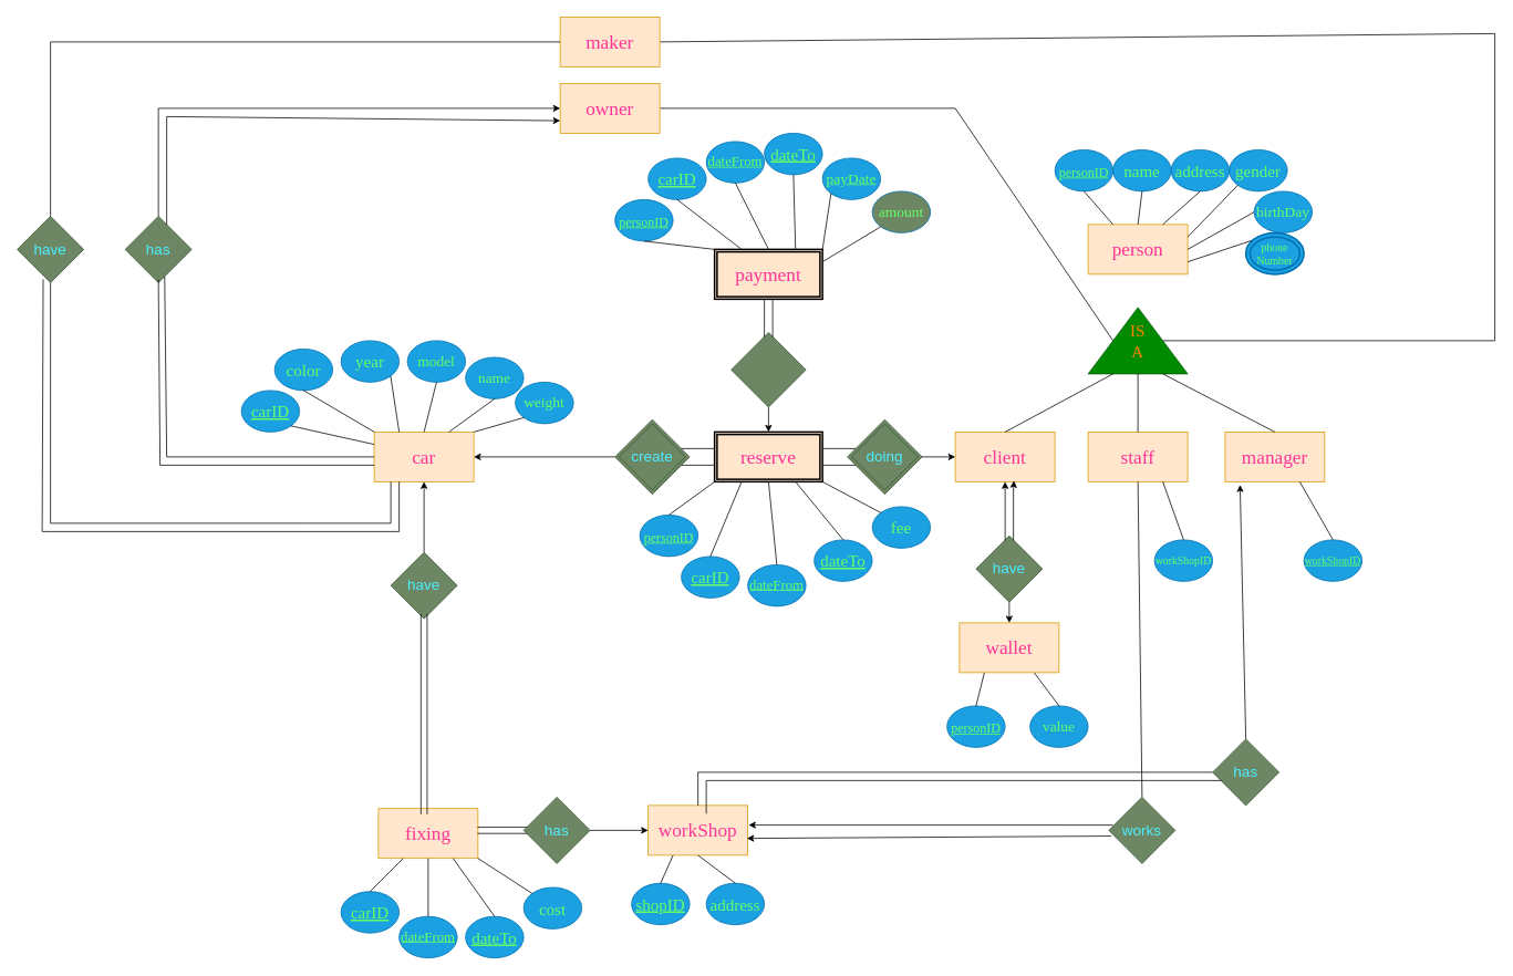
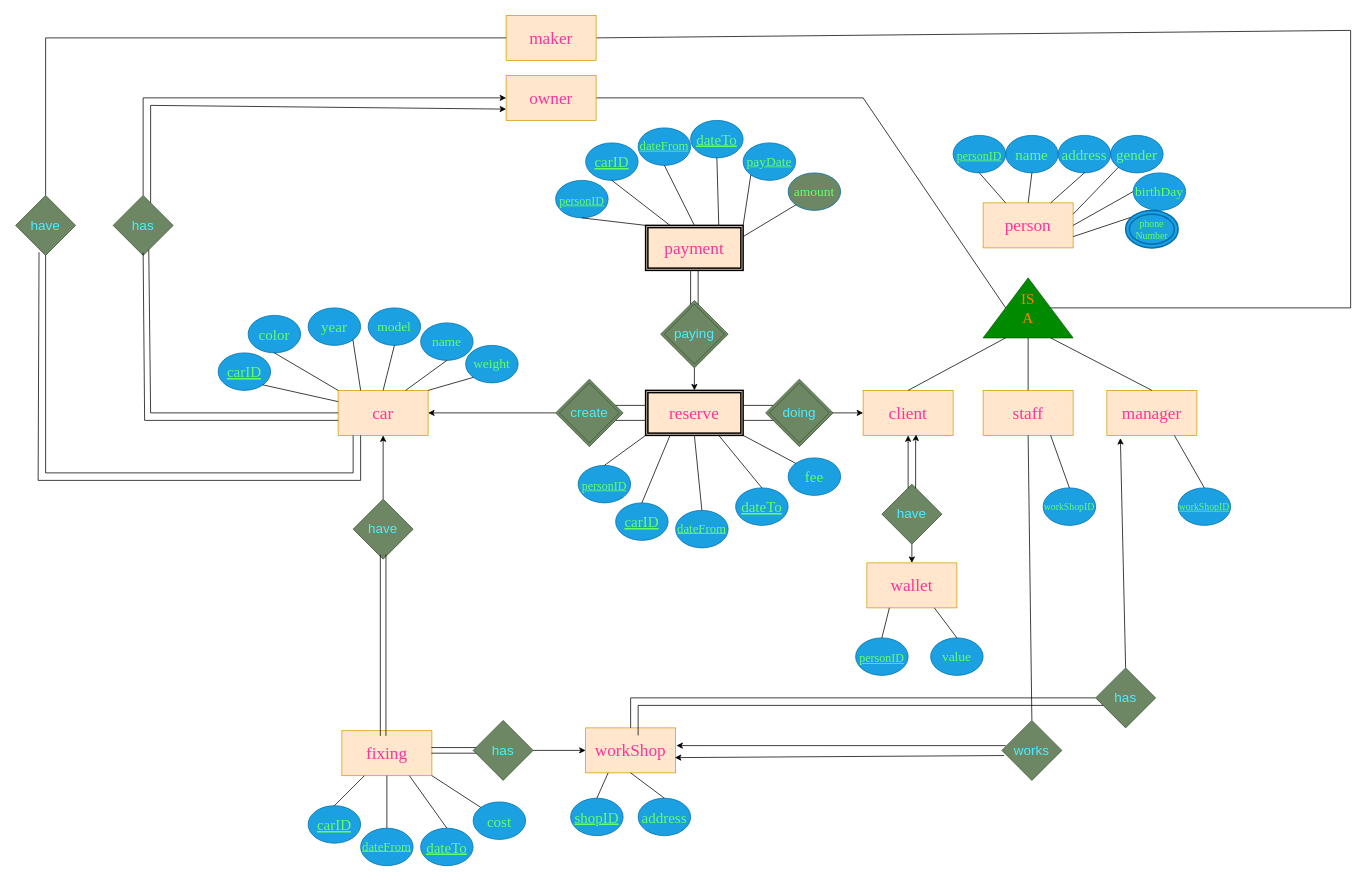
+ <mxCell id="40" value="paying" style="rhombus;whiteSpace=wrap;html=1;fontColor=#4AEFFF;labelBackgroundColor=none;fillColor=#6d8764;strokeColor=light-dark(#3A5431, #111410);fontSize=18;" vertex="1" parent="1"><mxGeometry x="885" y="405" width="80" height="80" as="geometry" /></mxCell>
